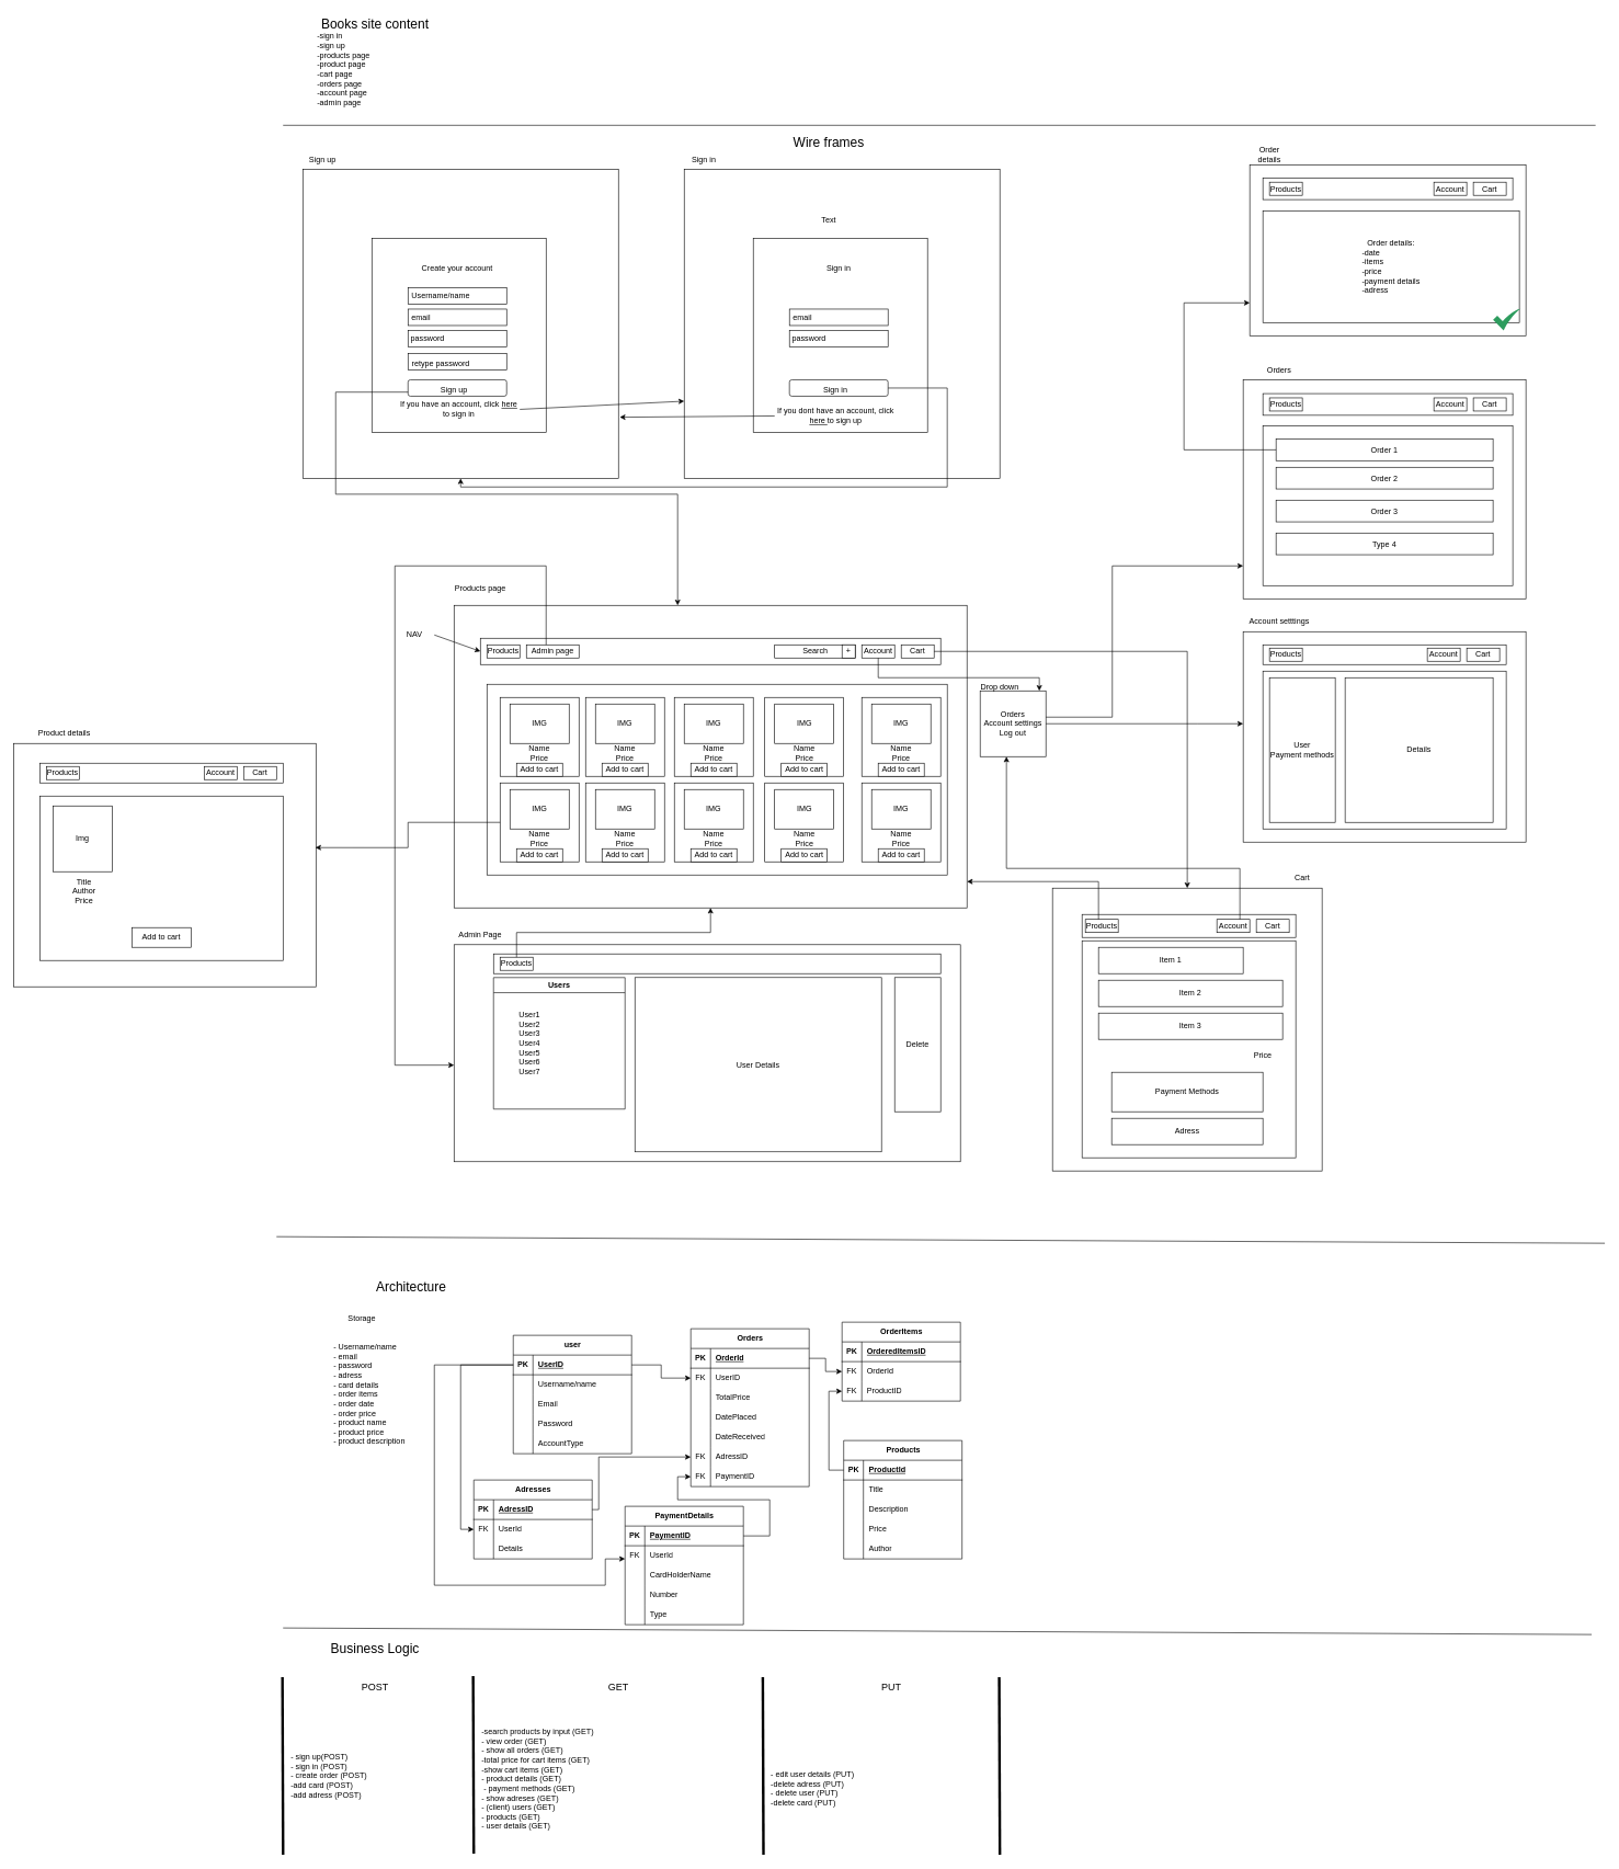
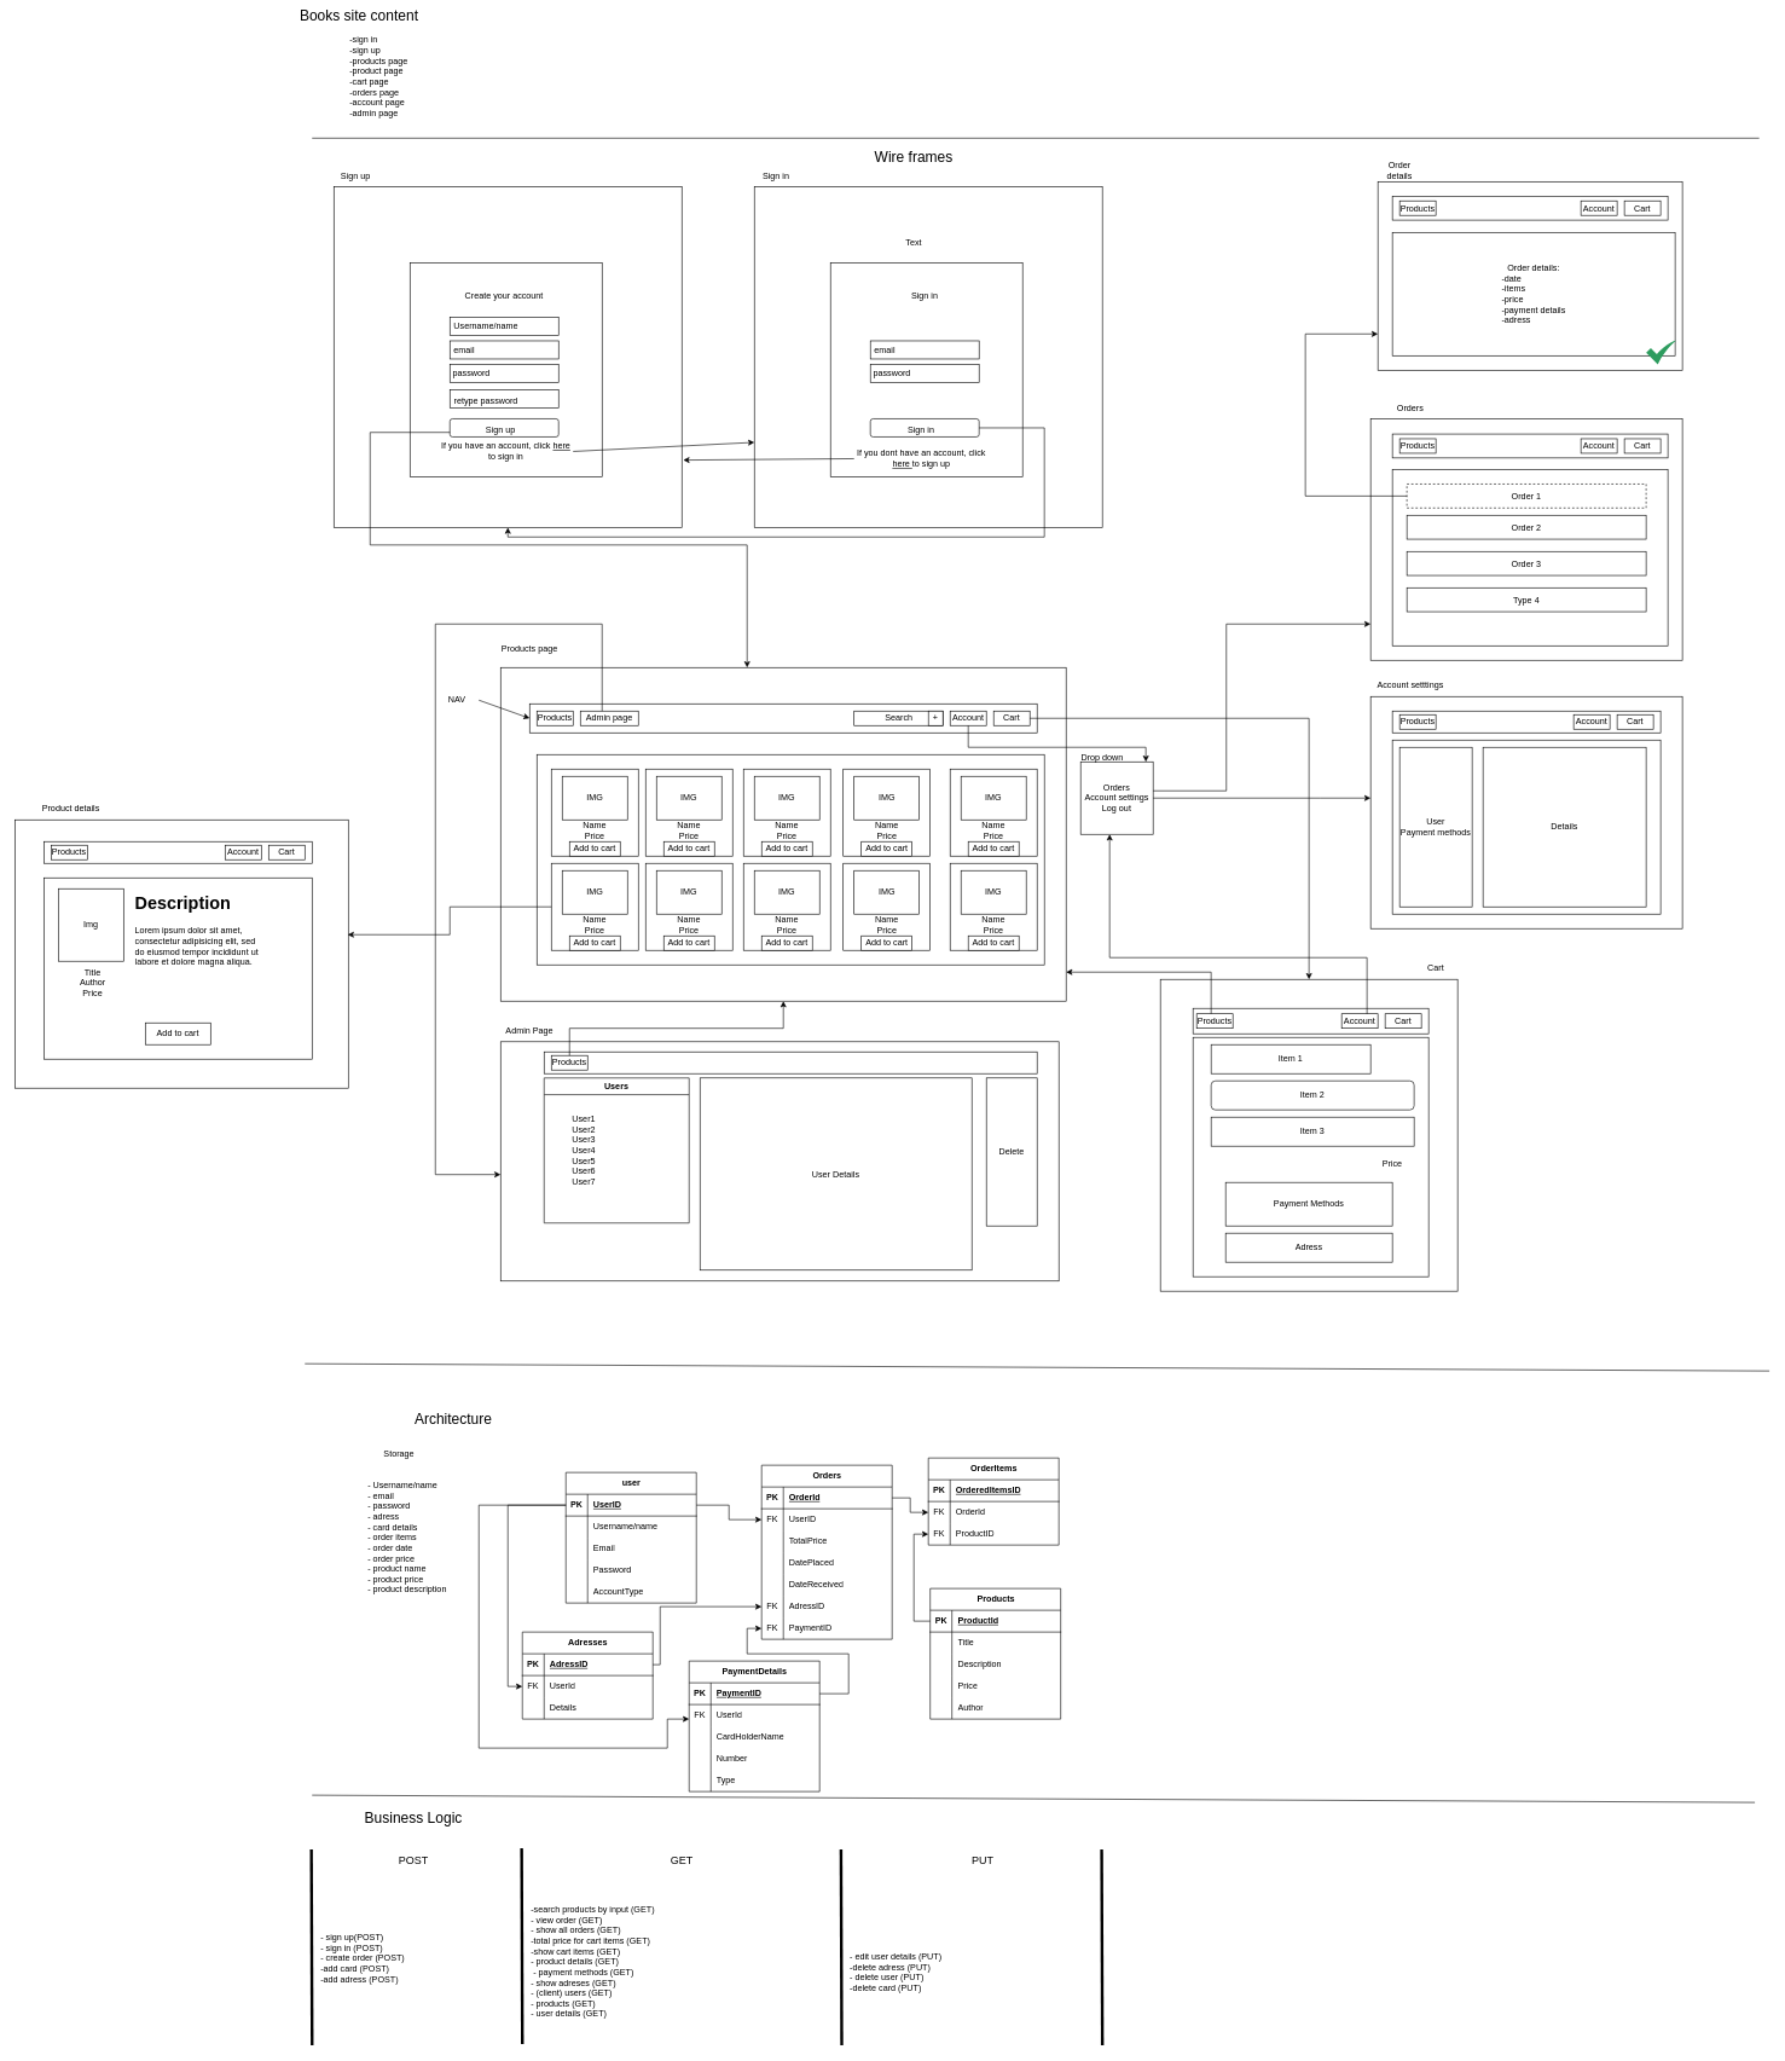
- <mxCell id="30" value="&lt;font style=&quot;font-size: 20px;&quot;&gt;Books site content&lt;/font&gt;" style="text;html=1;strokeColor=none;fillColor=none;align=center;verticalAlign=middle;whiteSpace=wrap;rounded=0;" parent="1" vertex="1"><mxGeometry x="450" y="20" width="240" height="30" as="geometry" /></mxCell>
+ <mxCell id="30" value="&lt;font style=&quot;font-size: 20px;&quot;&gt;Books site content&lt;/font&gt;" style="text;html=1;strokeColor=none;fillColor=none;align=center;verticalAlign=middle;whiteSpace=wrap;rounded=0;" parent="1" vertex="1"><mxGeometry x="375" y="5" width="240" height="30" as="geometry" /></mxCell>
- <mxCell id="90" value="Order 1" style="rounded=0;whiteSpace=wrap;html=1;" parent="1" vertex="1"><mxGeometry x="1940" y="667" width="330" height="33" as="geometry" /></mxCell>
+ <mxCell id="90" value="Order 1" style="rounded=0;whiteSpace=wrap;html=1;dashed=1;" parent="1" vertex="1"><mxGeometry x="1940" y="667" width="330" height="33" as="geometry" /></mxCell>
+ <mxCell id="270" value="&lt;h1&gt;Description&lt;/h1&gt;&lt;p&gt;Lorem ipsum dolor sit amet, consectetur adipisicing elit, sed do eiusmod tempor incididunt ut labore et dolore magna aliqua.&lt;/p&gt;" style="text;html=1;strokeColor=none;fillColor=none;spacing=5;spacingTop=-20;whiteSpace=wrap;overflow=hidden;rounded=0;" parent="1" vertex="1"><mxGeometry x="181" y="1225" width="190" height="120" as="geometry" /></mxCell>
- <mxCell id="63" value="Item 2" style="rounded=0;whiteSpace=wrap;html=1;" parent="1" vertex="1"><mxGeometry x="1670" y="1490" width="280" height="40" as="geometry" /></mxCell>
+ <mxCell id="63" value="Item 2" style="whiteSpace=wrap;html=1;rounded=1;" parent="1" vertex="1"><mxGeometry x="1670" y="1490" width="280" height="40" as="geometry" /></mxCell>
